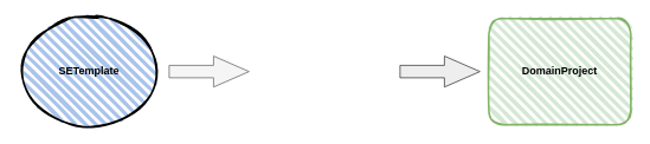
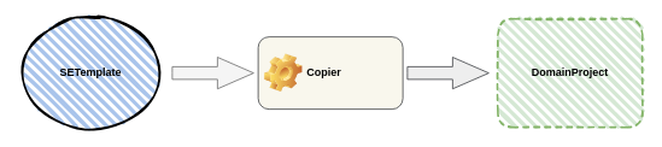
+ <mxCell id="4" value="Copier" style="label;whiteSpace=wrap;html=1;image=img/clipart/Gear_128x128.png;fontSize=12;fillColor=#f9f7ed;strokeColor=#36393d;rounded=1;glass=0;shadow=0;" parent="1" vertex="1"><mxGeometry x="285" y="40" width="160" height="80" as="geometry" /></mxCell>
- <mxCell id="3" value="&lt;b&gt;DomainProject&lt;/b&gt;" style="rounded=1;whiteSpace=wrap;html=1;strokeWidth=2;fillWeight=4;hachureGap=8;hachureAngle=45;fillColor=#d5e8d4;sketch=1;fontSize=12;strokeColor=#82b366;" parent="1" vertex="1"><mxGeometry x="550" y="20" width="160" height="120" as="geometry" /></mxCell>
+ <mxCell id="3" value="&lt;b&gt;DomainProject&lt;/b&gt;" style="rounded=1;whiteSpace=wrap;html=1;strokeWidth=2;fillWeight=4;hachureGap=8;hachureAngle=45;fillColor=#d5e8d4;sketch=1;fontSize=12;strokeColor=#82b366;dashed=1;" parent="1" vertex="1"><mxGeometry x="550" y="20" width="160" height="120" as="geometry" /></mxCell>
